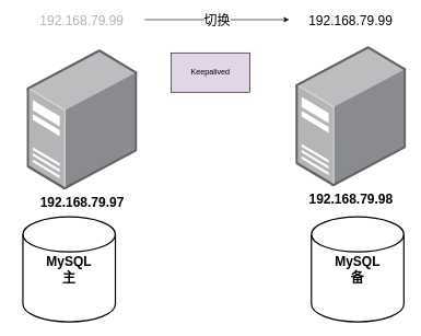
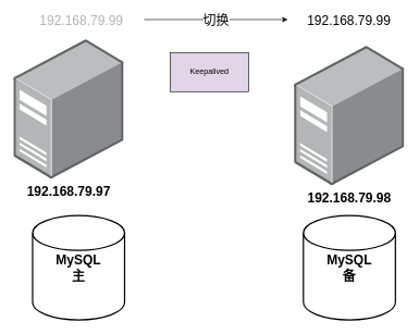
- <mxCell id="2" value="192.168.79.97" style="points=[];aspect=fixed;html=1;align=center;shadow=0;dashed=0;image;image=img/lib/allied_telesis/computer_and_terminals/Server_Desktop.svg;fontStyle=1;fontSize=20;" vertex="1" parent="1"><mxGeometry x="40" y="75" width="168.82" height="214" as="geometry" /></mxCell>
+ <mxCell id="2" value="192.168.79.97" style="points=[];aspect=fixed;html=1;align=center;shadow=0;dashed=0;image;image=img/lib/allied_telesis/computer_and_terminals/Server_Desktop.svg;fontStyle=1;fontSize=20;" vertex="1" parent="1"><mxGeometry x="20" y="60" width="168.82" height="214" as="geometry" /></mxCell>
- <mxCell id="8" value="&lt;div&gt;MySQL&lt;/div&gt;&lt;div&gt;主&lt;/div&gt;" style="strokeWidth=2;html=1;shape=mxgraph.flowchart.database;whiteSpace=wrap;fontSize=20;fontStyle=1" vertex="1" parent="1"><mxGeometry x="33.91" y="330" width="141" height="160" as="geometry" /></mxCell>
+ <mxCell id="8" value="&lt;div&gt;MySQL&lt;/div&gt;&lt;div&gt;主&lt;/div&gt;" style="strokeWidth=2;html=1;shape=mxgraph.flowchart.database;whiteSpace=wrap;fontSize=20;fontStyle=1" vertex="1" parent="1"><mxGeometry x="48.91" y="330" width="141" height="160" as="geometry" /></mxCell>
- <mxCell id="9" value="&lt;div&gt;MySQL&lt;br&gt;&lt;/div&gt;&lt;div&gt;备&lt;/div&gt;" style="strokeWidth=2;html=1;shape=mxgraph.flowchart.database;whiteSpace=wrap;fontSize=20;fontStyle=1" vertex="1" parent="1"><mxGeometry x="473.91" y="330" width="141" height="160" as="geometry" /></mxCell>
+ <mxCell id="9" value="&lt;div&gt;MySQL&lt;br&gt;&lt;/div&gt;&lt;div&gt;备&lt;/div&gt;" style="strokeWidth=2;html=1;shape=mxgraph.flowchart.database;whiteSpace=wrap;fontSize=20;fontStyle=1" vertex="1" parent="1"><mxGeometry x="463.91" y="330" width="141" height="160" as="geometry" /></mxCell>
